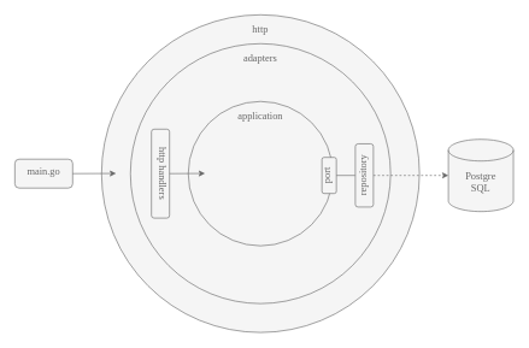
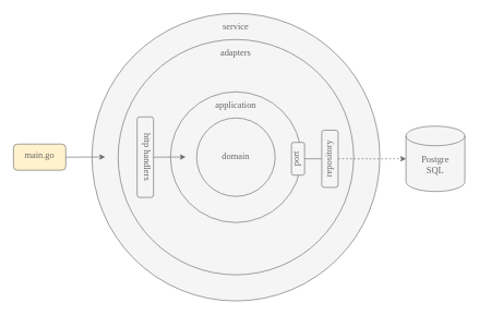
- <mxCell id="2" value="http" style="ellipse;whiteSpace=wrap;html=1;aspect=fixed;verticalAlign=top;fontFamily=Comic Sans MS;fontSize=14;fillColor=#f5f5f5;strokeColor=#666666;spacingTop=6;fontColor=#666666;" parent="1" vertex="1"><mxGeometry x="140" y="20" width="440" height="440" as="geometry" /></mxCell>
+ <mxCell id="2" value="service" style="ellipse;whiteSpace=wrap;html=1;aspect=fixed;verticalAlign=top;fontFamily=Comic Sans MS;fontSize=14;fillColor=#f5f5f5;strokeColor=#666666;spacingTop=6;fontColor=#666666;" parent="1" vertex="1"><mxGeometry x="140" y="20" width="440" height="440" as="geometry" /></mxCell>
- <mxCell id="12" value="main.go" style="rounded=1;whiteSpace=wrap;html=1;shadow=0;fontFamily=Comic Sans MS;fontSize=14;spacingTop=-4;fillColor=#f5f5f5;strokeColor=#666666;rotation=0;fontColor=#666666;" vertex="1" parent="1"><mxGeometry x="20" y="220" width="80" height="40" as="geometry" /></mxCell>
+ <mxCell id="12" value="main.go" style="rounded=1;whiteSpace=wrap;html=1;shadow=0;fontFamily=Comic Sans MS;fontSize=14;spacingTop=-4;fillColor=#fff2cc;strokeColor=#666666;rotation=0;fontColor=#666666;" vertex="1" parent="1"><mxGeometry x="20" y="220" width="80" height="40" as="geometry" /></mxCell>
+ <mxCell id="5" value="domain" style="ellipse;whiteSpace=wrap;html=1;aspect=fixed;verticalAlign=middle;fontFamily=Comic Sans MS;fontSize=14;fillColor=#f5f5f5;strokeColor=#666666;fontColor=#666666;" parent="1" vertex="1"><mxGeometry x="300" y="180" width="120" height="120" as="geometry" /></mxCell>
